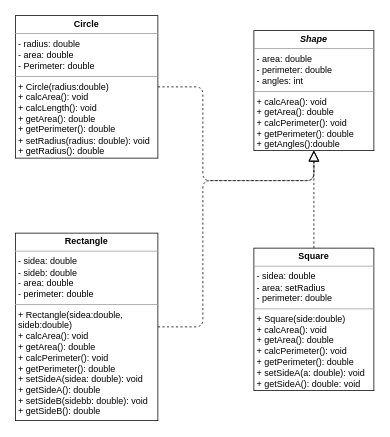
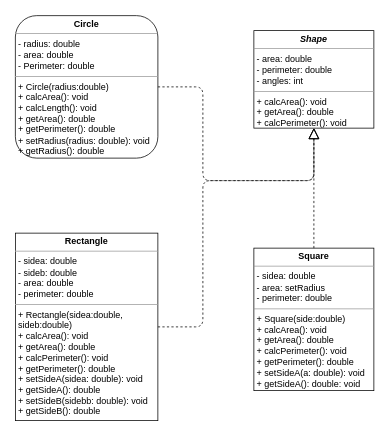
- <mxCell id="3" value="&lt;p style=&quot;margin: 0px ; margin-top: 4px ; text-align: center&quot;&gt;&lt;b&gt;Circle&lt;/b&gt;&lt;/p&gt;&lt;hr size=&quot;1&quot;&gt;&lt;p style=&quot;margin: 0px ; margin-left: 4px&quot;&gt;- radius: double&lt;/p&gt;&lt;p style=&quot;margin: 0px ; margin-left: 4px&quot;&gt;- area: double&lt;/p&gt;&lt;p style=&quot;margin: 0px ; margin-left: 4px&quot;&gt;- Perimeter: double&lt;/p&gt;&lt;hr size=&quot;1&quot;&gt;&lt;p style=&quot;margin: 0px ; margin-left: 4px&quot;&gt;+ Circle(radius:double)&lt;/p&gt;&lt;p style=&quot;margin: 0px ; margin-left: 4px&quot;&gt;+ calcArea(): void&lt;/p&gt;&lt;p style=&quot;margin: 0px ; margin-left: 4px&quot;&gt;+ calcLength(): void&lt;/p&gt;&lt;p style=&quot;margin: 0px ; margin-left: 4px&quot;&gt;+ getArea(): double&lt;/p&gt;&lt;p style=&quot;margin: 0px ; margin-left: 4px&quot;&gt;+ getPerimeter(): double&lt;/p&gt;&lt;p style=&quot;margin: 0px ; margin-left: 4px&quot;&gt;+ setRadius(radius: double): void&lt;/p&gt;&lt;p style=&quot;margin: 0px ; margin-left: 4px&quot;&gt;+ getRadius(): double&lt;/p&gt;" style="verticalAlign=top;align=left;overflow=fill;fontSize=12;fontFamily=Helvetica;html=1;" parent="1" vertex="1"><mxGeometry x="20" y="20" width="190" height="190" as="geometry" /></mxCell>
+ <mxCell id="3" value="&lt;p style=&quot;margin: 0px ; margin-top: 4px ; text-align: center&quot;&gt;&lt;b&gt;Circle&lt;/b&gt;&lt;/p&gt;&lt;hr size=&quot;1&quot;&gt;&lt;p style=&quot;margin: 0px ; margin-left: 4px&quot;&gt;- radius: double&lt;/p&gt;&lt;p style=&quot;margin: 0px ; margin-left: 4px&quot;&gt;- area: double&lt;/p&gt;&lt;p style=&quot;margin: 0px ; margin-left: 4px&quot;&gt;- Perimeter: double&lt;/p&gt;&lt;hr size=&quot;1&quot;&gt;&lt;p style=&quot;margin: 0px ; margin-left: 4px&quot;&gt;+ Circle(radius:double)&lt;/p&gt;&lt;p style=&quot;margin: 0px ; margin-left: 4px&quot;&gt;+ calcArea(): void&lt;/p&gt;&lt;p style=&quot;margin: 0px ; margin-left: 4px&quot;&gt;+ calcLength(): void&lt;/p&gt;&lt;p style=&quot;margin: 0px ; margin-left: 4px&quot;&gt;+ getArea(): double&lt;/p&gt;&lt;p style=&quot;margin: 0px ; margin-left: 4px&quot;&gt;+ getPerimeter(): double&lt;/p&gt;&lt;p style=&quot;margin: 0px ; margin-left: 4px&quot;&gt;+ setRadius(radius: double): void&lt;/p&gt;&lt;p style=&quot;margin: 0px ; margin-left: 4px&quot;&gt;+ getRadius(): double&lt;/p&gt;" style="verticalAlign=top;align=left;overflow=fill;fontSize=12;fontFamily=Helvetica;html=1;rounded=1;" parent="1" vertex="1"><mxGeometry x="20" y="20" width="190" height="190" as="geometry" /></mxCell>
- <mxCell id="5" value="&lt;p style=&quot;margin: 0px ; margin-top: 4px ; text-align: center&quot;&gt;&lt;b&gt;&lt;i&gt;Shape&lt;/i&gt;&lt;/b&gt;&lt;/p&gt;&lt;hr size=&quot;1&quot;&gt;&lt;p style=&quot;margin: 0px ; margin-left: 4px&quot;&gt;- area: double&lt;/p&gt;&lt;p style=&quot;margin: 0px ; margin-left: 4px&quot;&gt;- perimeter: double&lt;/p&gt;&lt;p style=&quot;margin: 0px ; margin-left: 4px&quot;&gt;- angles: int&lt;/p&gt;&lt;hr size=&quot;1&quot;&gt;&lt;p style=&quot;margin: 0px 0px 0px 4px&quot;&gt;+ calcArea(): void&lt;/p&gt;&lt;p style=&quot;margin: 0px 0px 0px 4px&quot;&gt;+ getArea(): double&lt;/p&gt;&lt;p style=&quot;margin: 0px 0px 0px 4px&quot;&gt;+ calcPerimeter(): void&lt;/p&gt;&lt;p style=&quot;margin: 0px 0px 0px 4px&quot;&gt;+ getPerimeter(): double&lt;/p&gt;&lt;p style=&quot;margin: 0px 0px 0px 4px&quot;&gt;+ getAngles():double&lt;/p&gt;" style="verticalAlign=top;align=left;overflow=fill;fontSize=12;fontFamily=Helvetica;html=1;" vertex="1" parent="1"><mxGeometry x="338" y="40" width="160" height="160" as="geometry" /></mxCell>
+ <mxCell id="5" value="&lt;p style=&quot;margin: 0px ; margin-top: 4px ; text-align: center&quot;&gt;&lt;b&gt;&lt;i&gt;Shape&lt;/i&gt;&lt;/b&gt;&lt;/p&gt;&lt;hr size=&quot;1&quot;&gt;&lt;p style=&quot;margin: 0px ; margin-left: 4px&quot;&gt;- area: double&lt;/p&gt;&lt;p style=&quot;margin: 0px ; margin-left: 4px&quot;&gt;- perimeter: double&lt;/p&gt;&lt;p style=&quot;margin: 0px ; margin-left: 4px&quot;&gt;- angles: int&lt;/p&gt;&lt;hr size=&quot;1&quot;&gt;&lt;p style=&quot;margin: 0px 0px 0px 4px&quot;&gt;+ calcArea(): void&lt;/p&gt;&lt;p style=&quot;margin: 0px 0px 0px 4px&quot;&gt;+ getArea(): double&lt;/p&gt;&lt;p style=&quot;margin: 0px 0px 0px 4px&quot;&gt;+ calcPerimeter(): void&lt;/p&gt;&lt;p style=&quot;margin: 0px 0px 0px 4px&quot;&gt;+ getPerimeter(): double&lt;/p&gt;&lt;p style=&quot;margin: 0px 0px 0px 4px&quot;&gt;+ getAngles():double&lt;/p&gt;" style="verticalAlign=top;align=left;overflow=fill;fontSize=12;fontFamily=Helvetica;html=1;" vertex="1" parent="1"><mxGeometry x="338" y="40" width="160" height="130" as="geometry" /></mxCell>
